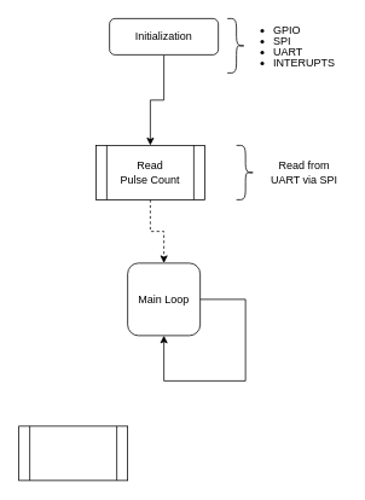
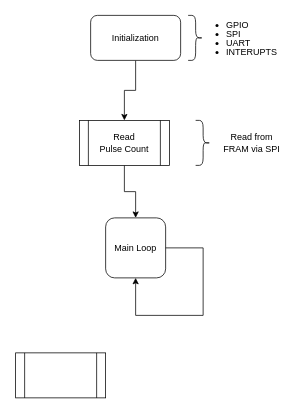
- <mxCell id="3" value="Initialization" style="rounded=1;whiteSpace=wrap;html=1;" vertex="1" parent="1"><mxGeometry x="120" y="20" width="120" height="40" as="geometry" /></mxCell>
+ <mxCell id="3" value="Initialization" style="rounded=1;whiteSpace=wrap;html=1;" vertex="1" parent="1"><mxGeometry x="120" y="20" width="120" height="60" as="geometry" /></mxCell>
- <mxCell id="6" value="Read from UART via SPI" style="text;html=1;strokeColor=none;fillColor=none;align=center;verticalAlign=middle;whiteSpace=wrap;rounded=0;" vertex="1" parent="1"><mxGeometry x="290" y="170" width="90" height="40" as="geometry" /></mxCell>
+ <mxCell id="6" value="Read from FRAM via SPI" style="text;html=1;strokeColor=none;fillColor=none;align=center;verticalAlign=middle;whiteSpace=wrap;rounded=0;" vertex="1" parent="1"><mxGeometry x="290" y="170" width="90" height="40" as="geometry" /></mxCell>
- <mxCell id="4" value="" style="edgeStyle=orthogonalEdgeStyle;rounded=0;orthogonalLoop=1;jettySize=auto;html=1;dashed=1;" edge="1" parent="1" source="5" target="8"><mxGeometry relative="1" as="geometry" /></mxCell>
+ <mxCell id="4" value="" style="edgeStyle=orthogonalEdgeStyle;rounded=0;orthogonalLoop=1;jettySize=auto;html=1;" edge="1" parent="1" source="5" target="8"><mxGeometry relative="1" as="geometry" /></mxCell>
